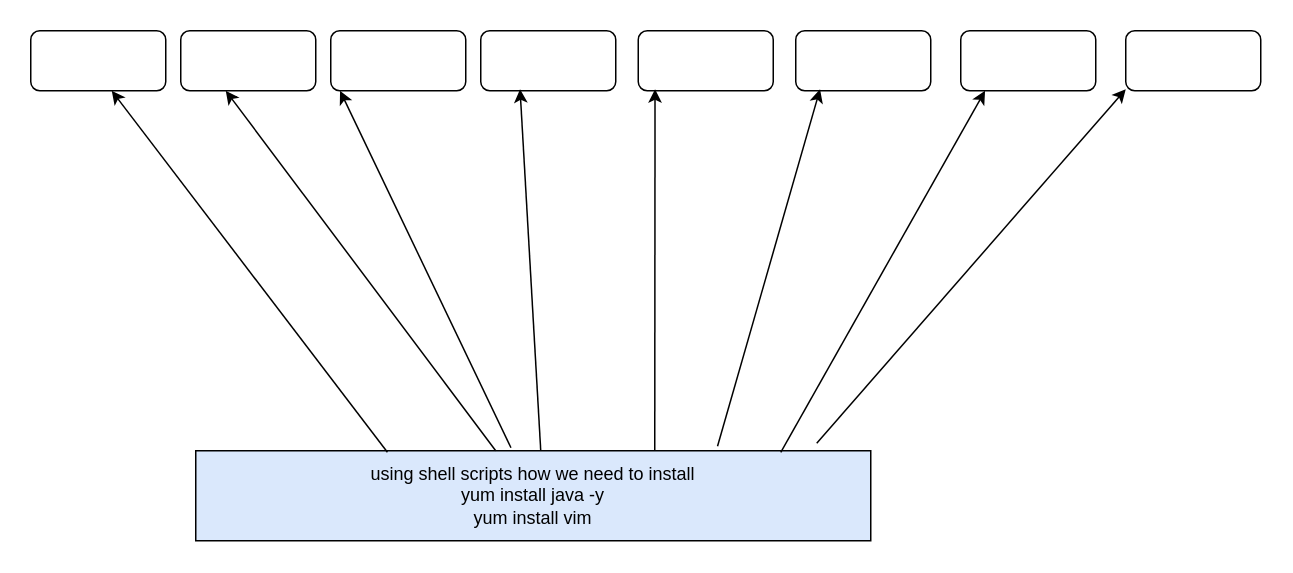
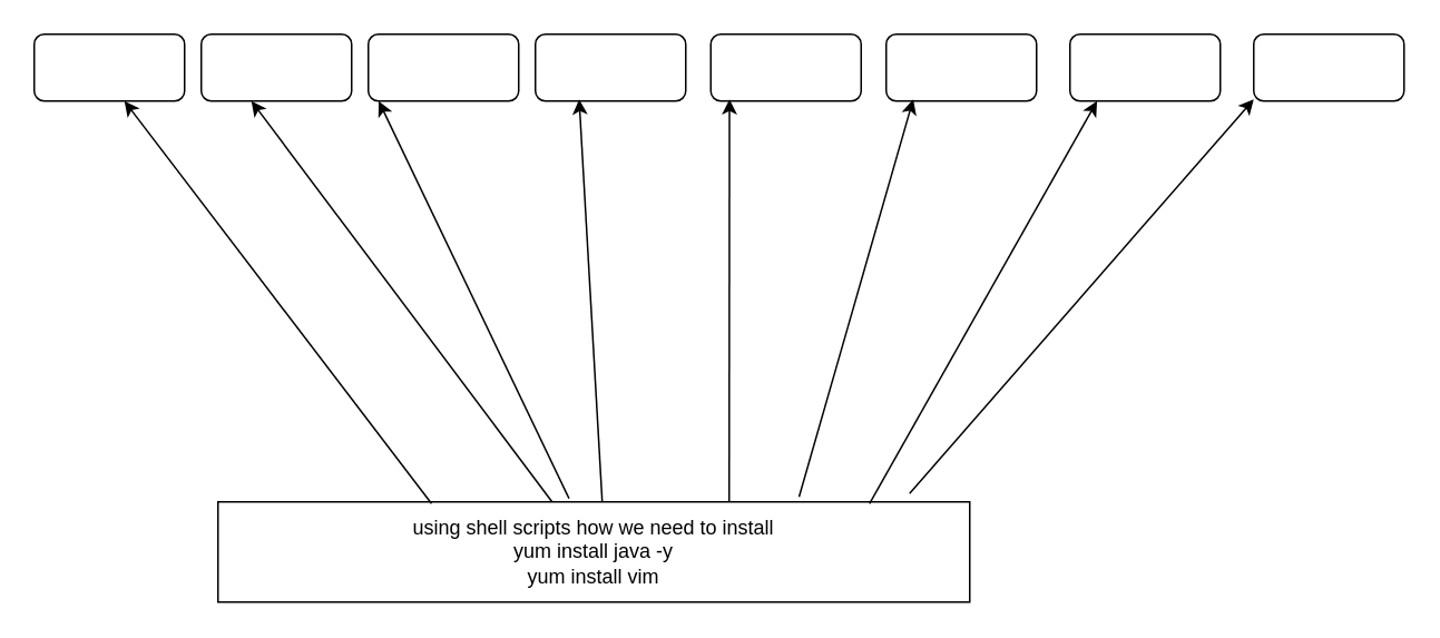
- <mxCell id="10" value="using shell scripts how we need to install&lt;br&gt;yum install java -y&lt;br&gt;yum install vim" style="rounded=0;whiteSpace=wrap;html=1;fillColor=#dae8fc;" vertex="1" parent="1"><mxGeometry x="130" y="300" width="450" height="60" as="geometry" /></mxCell>
+ <mxCell id="10" value="using shell scripts how we need to install&lt;br&gt;yum install java -y&lt;br&gt;yum install vim" style="rounded=0;whiteSpace=wrap;html=1;" vertex="1" parent="1"><mxGeometry x="130" y="300" width="450" height="60" as="geometry" /></mxCell>
